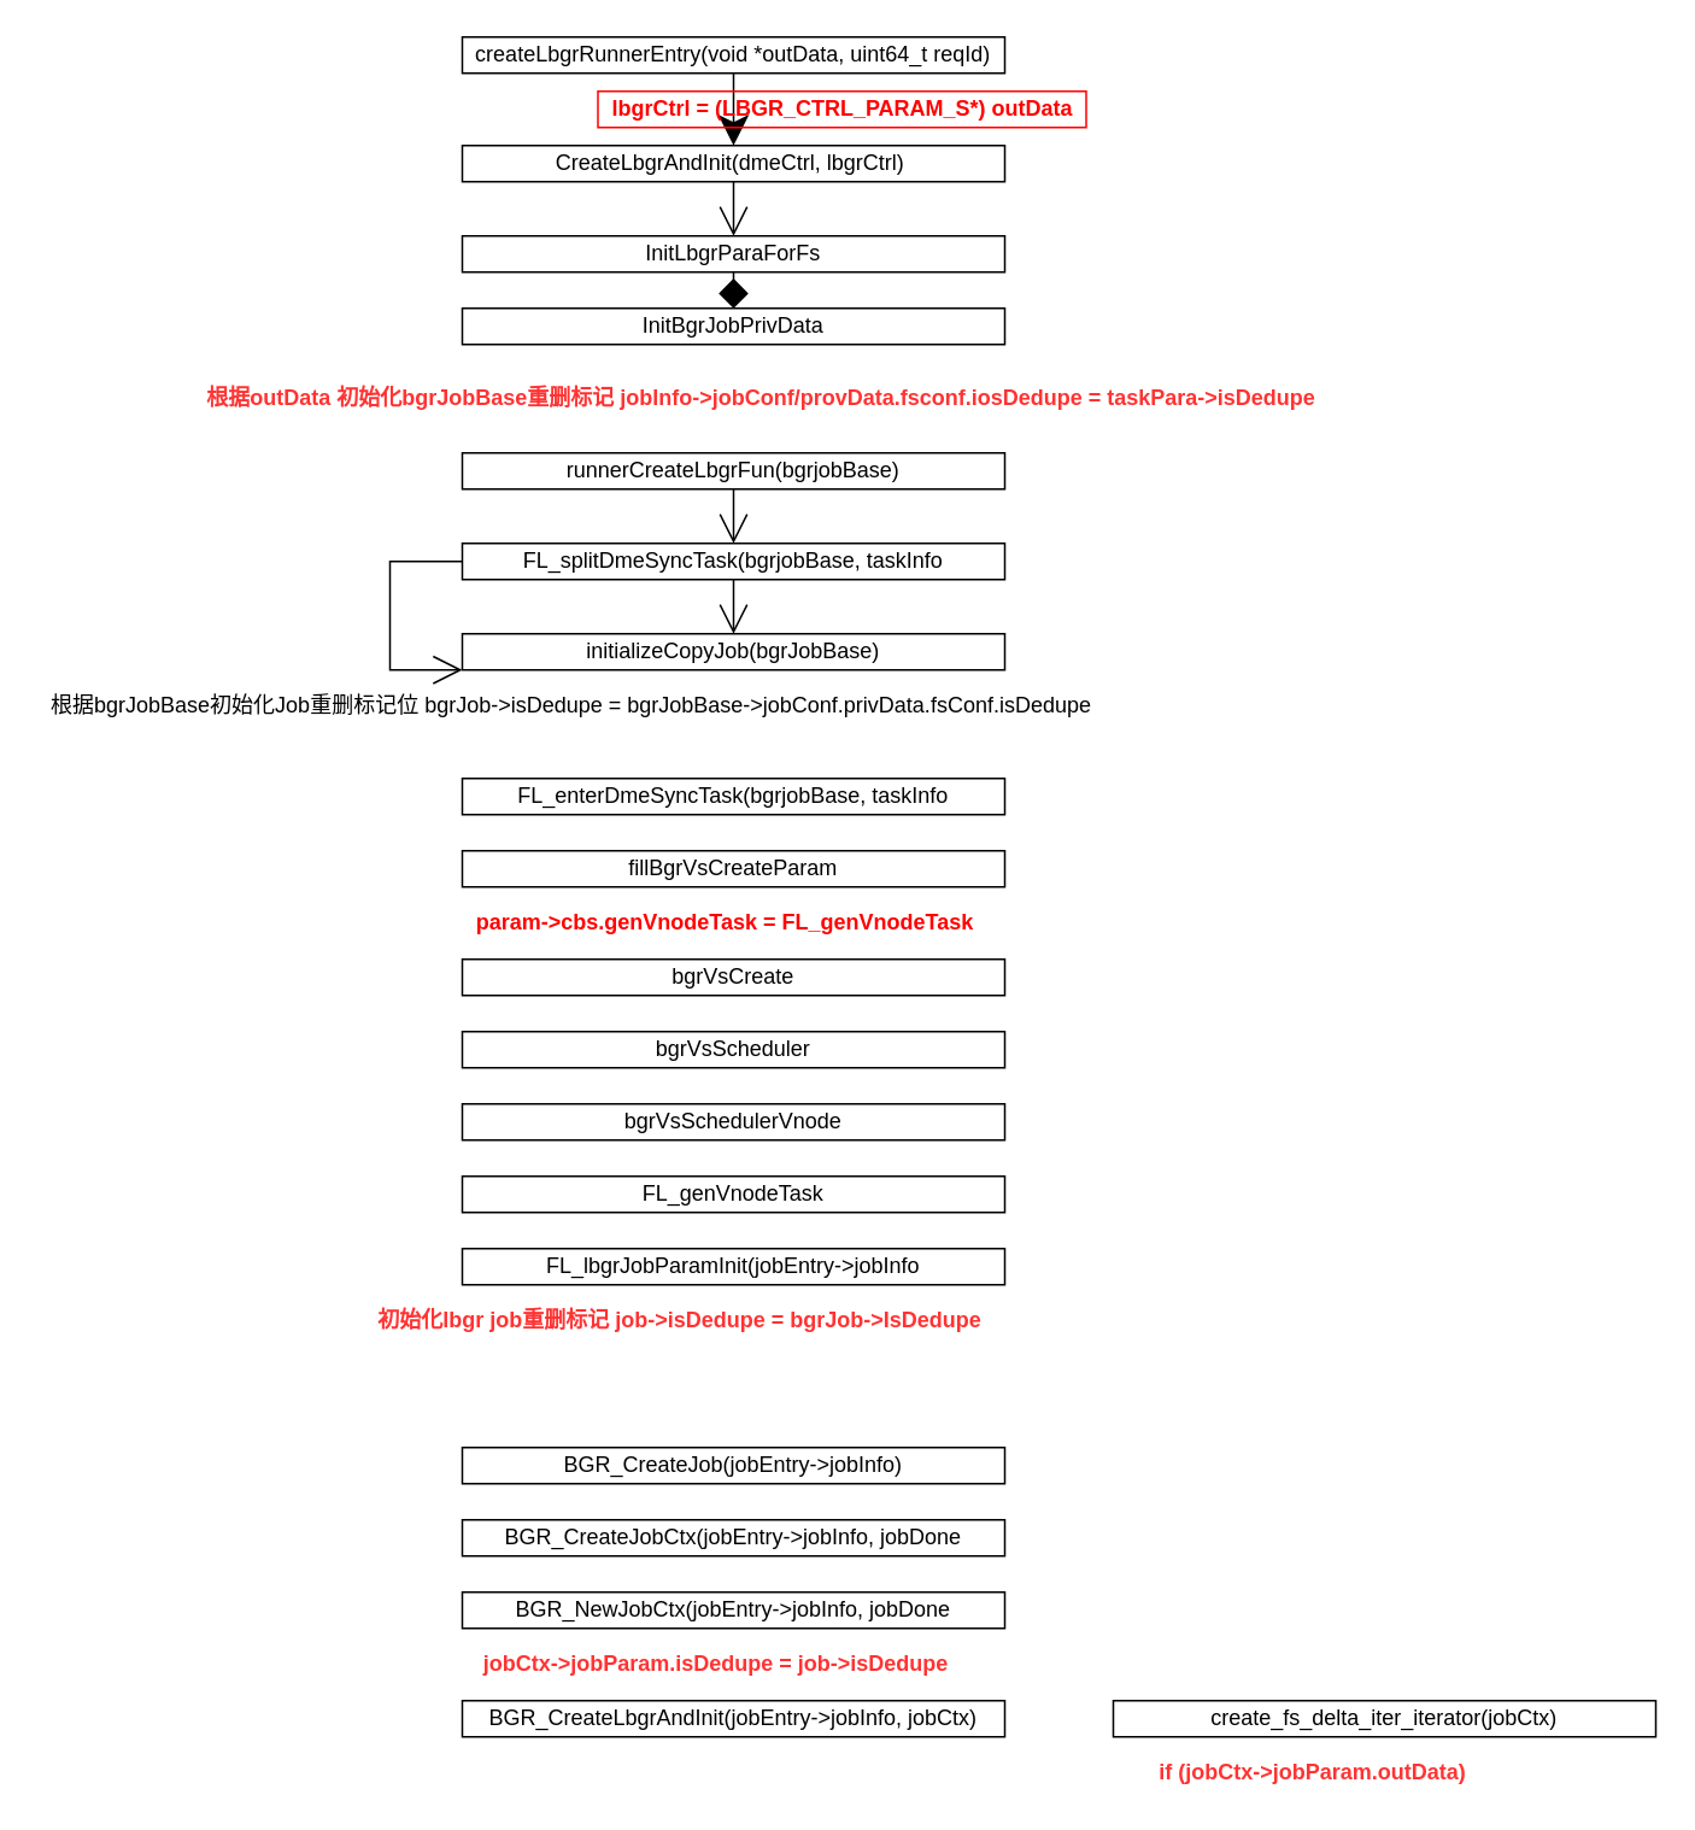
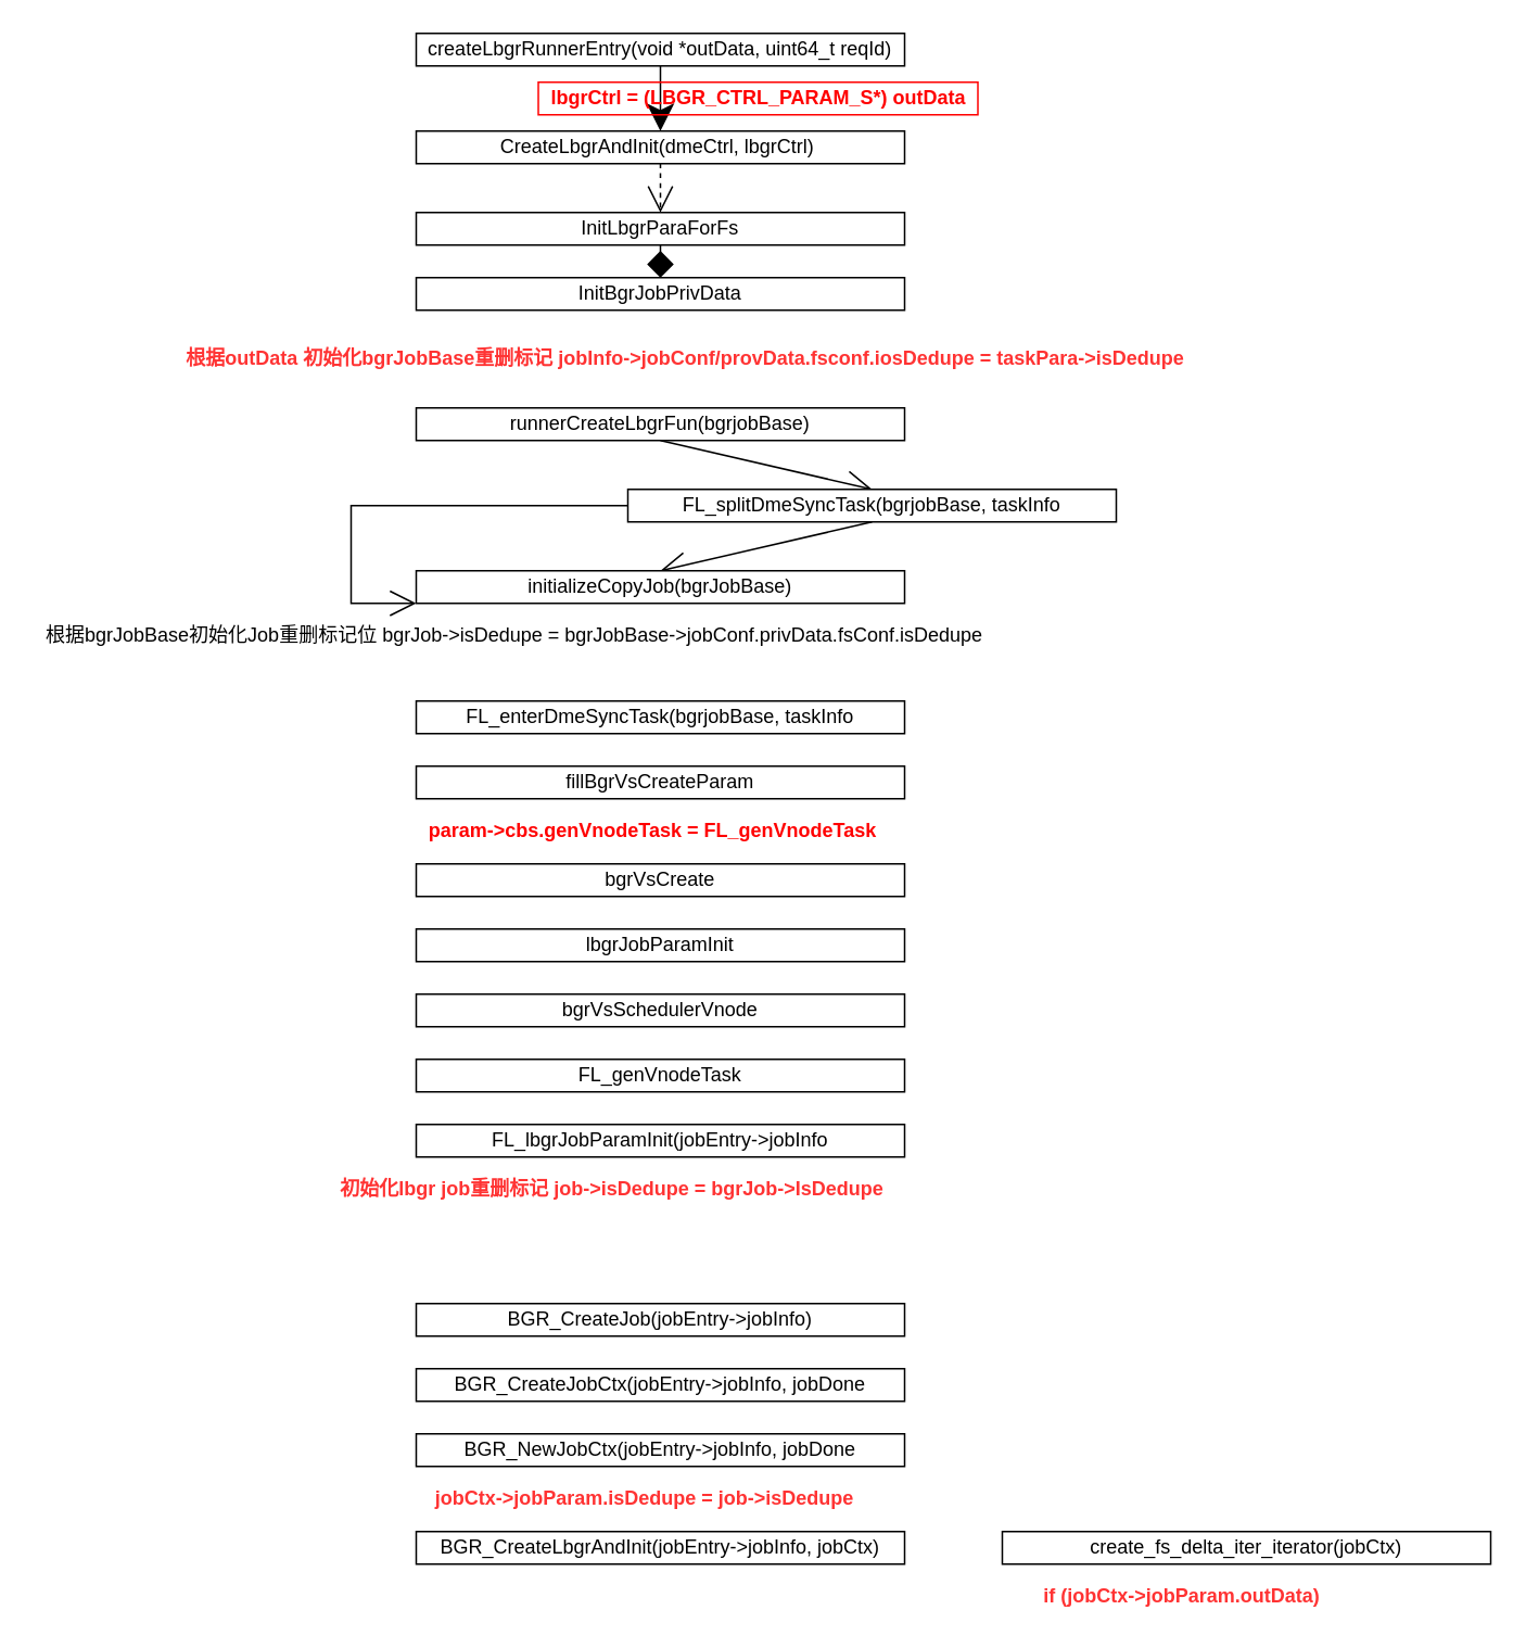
- <mxCell id="3" style="edgeStyle=none;curved=1;rounded=0;orthogonalLoop=1;jettySize=auto;html=1;exitX=0.5;exitY=1;exitDx=0;exitDy=0;entryX=0.5;entryY=0;entryDx=0;entryDy=0;endArrow=open;startSize=14;endSize=14;sourcePerimeterSpacing=8;targetPerimeterSpacing=8;" edge="1" parent="1" source="4" target="7"><mxGeometry relative="1" as="geometry" /></mxCell>
+ <mxCell id="3" style="edgeStyle=none;curved=1;rounded=0;orthogonalLoop=1;jettySize=auto;html=1;exitX=0.5;exitY=1;exitDx=0;exitDy=0;entryX=0.5;entryY=0;entryDx=0;entryDy=0;endArrow=open;startSize=14;endSize=14;sourcePerimeterSpacing=8;targetPerimeterSpacing=8;dashed=1;" edge="1" parent="1" source="4" target="7"><mxGeometry relative="1" as="geometry" /></mxCell>
- <mxCell id="15" value="FL_splitDmeSyncTask(bgrjobBase, taskInfo" style="rounded=0;whiteSpace=wrap;html=1;hachureGap=4;pointerEvents=0;" vertex="1" parent="1"><mxGeometry x="255" y="300" width="300" height="20" as="geometry" /></mxCell>
+ <mxCell id="15" value="FL_splitDmeSyncTask(bgrjobBase, taskInfo" style="rounded=0;whiteSpace=wrap;html=1;hachureGap=4;pointerEvents=0;" vertex="1" parent="1"><mxGeometry x="385" y="300" width="300" height="20" as="geometry" /></mxCell>
- <mxCell id="22" value="bgrVsScheduler" style="rounded=0;whiteSpace=wrap;html=1;hachureGap=4;pointerEvents=0;" vertex="1" parent="1"><mxGeometry x="255" y="570" width="300" height="20" as="geometry" /></mxCell>
+ <mxCell id="22" value="lbgrJobParamInit" style="rounded=0;whiteSpace=wrap;html=1;hachureGap=4;pointerEvents=0;" vertex="1" parent="1"><mxGeometry x="255" y="570" width="300" height="20" as="geometry" /></mxCell>
